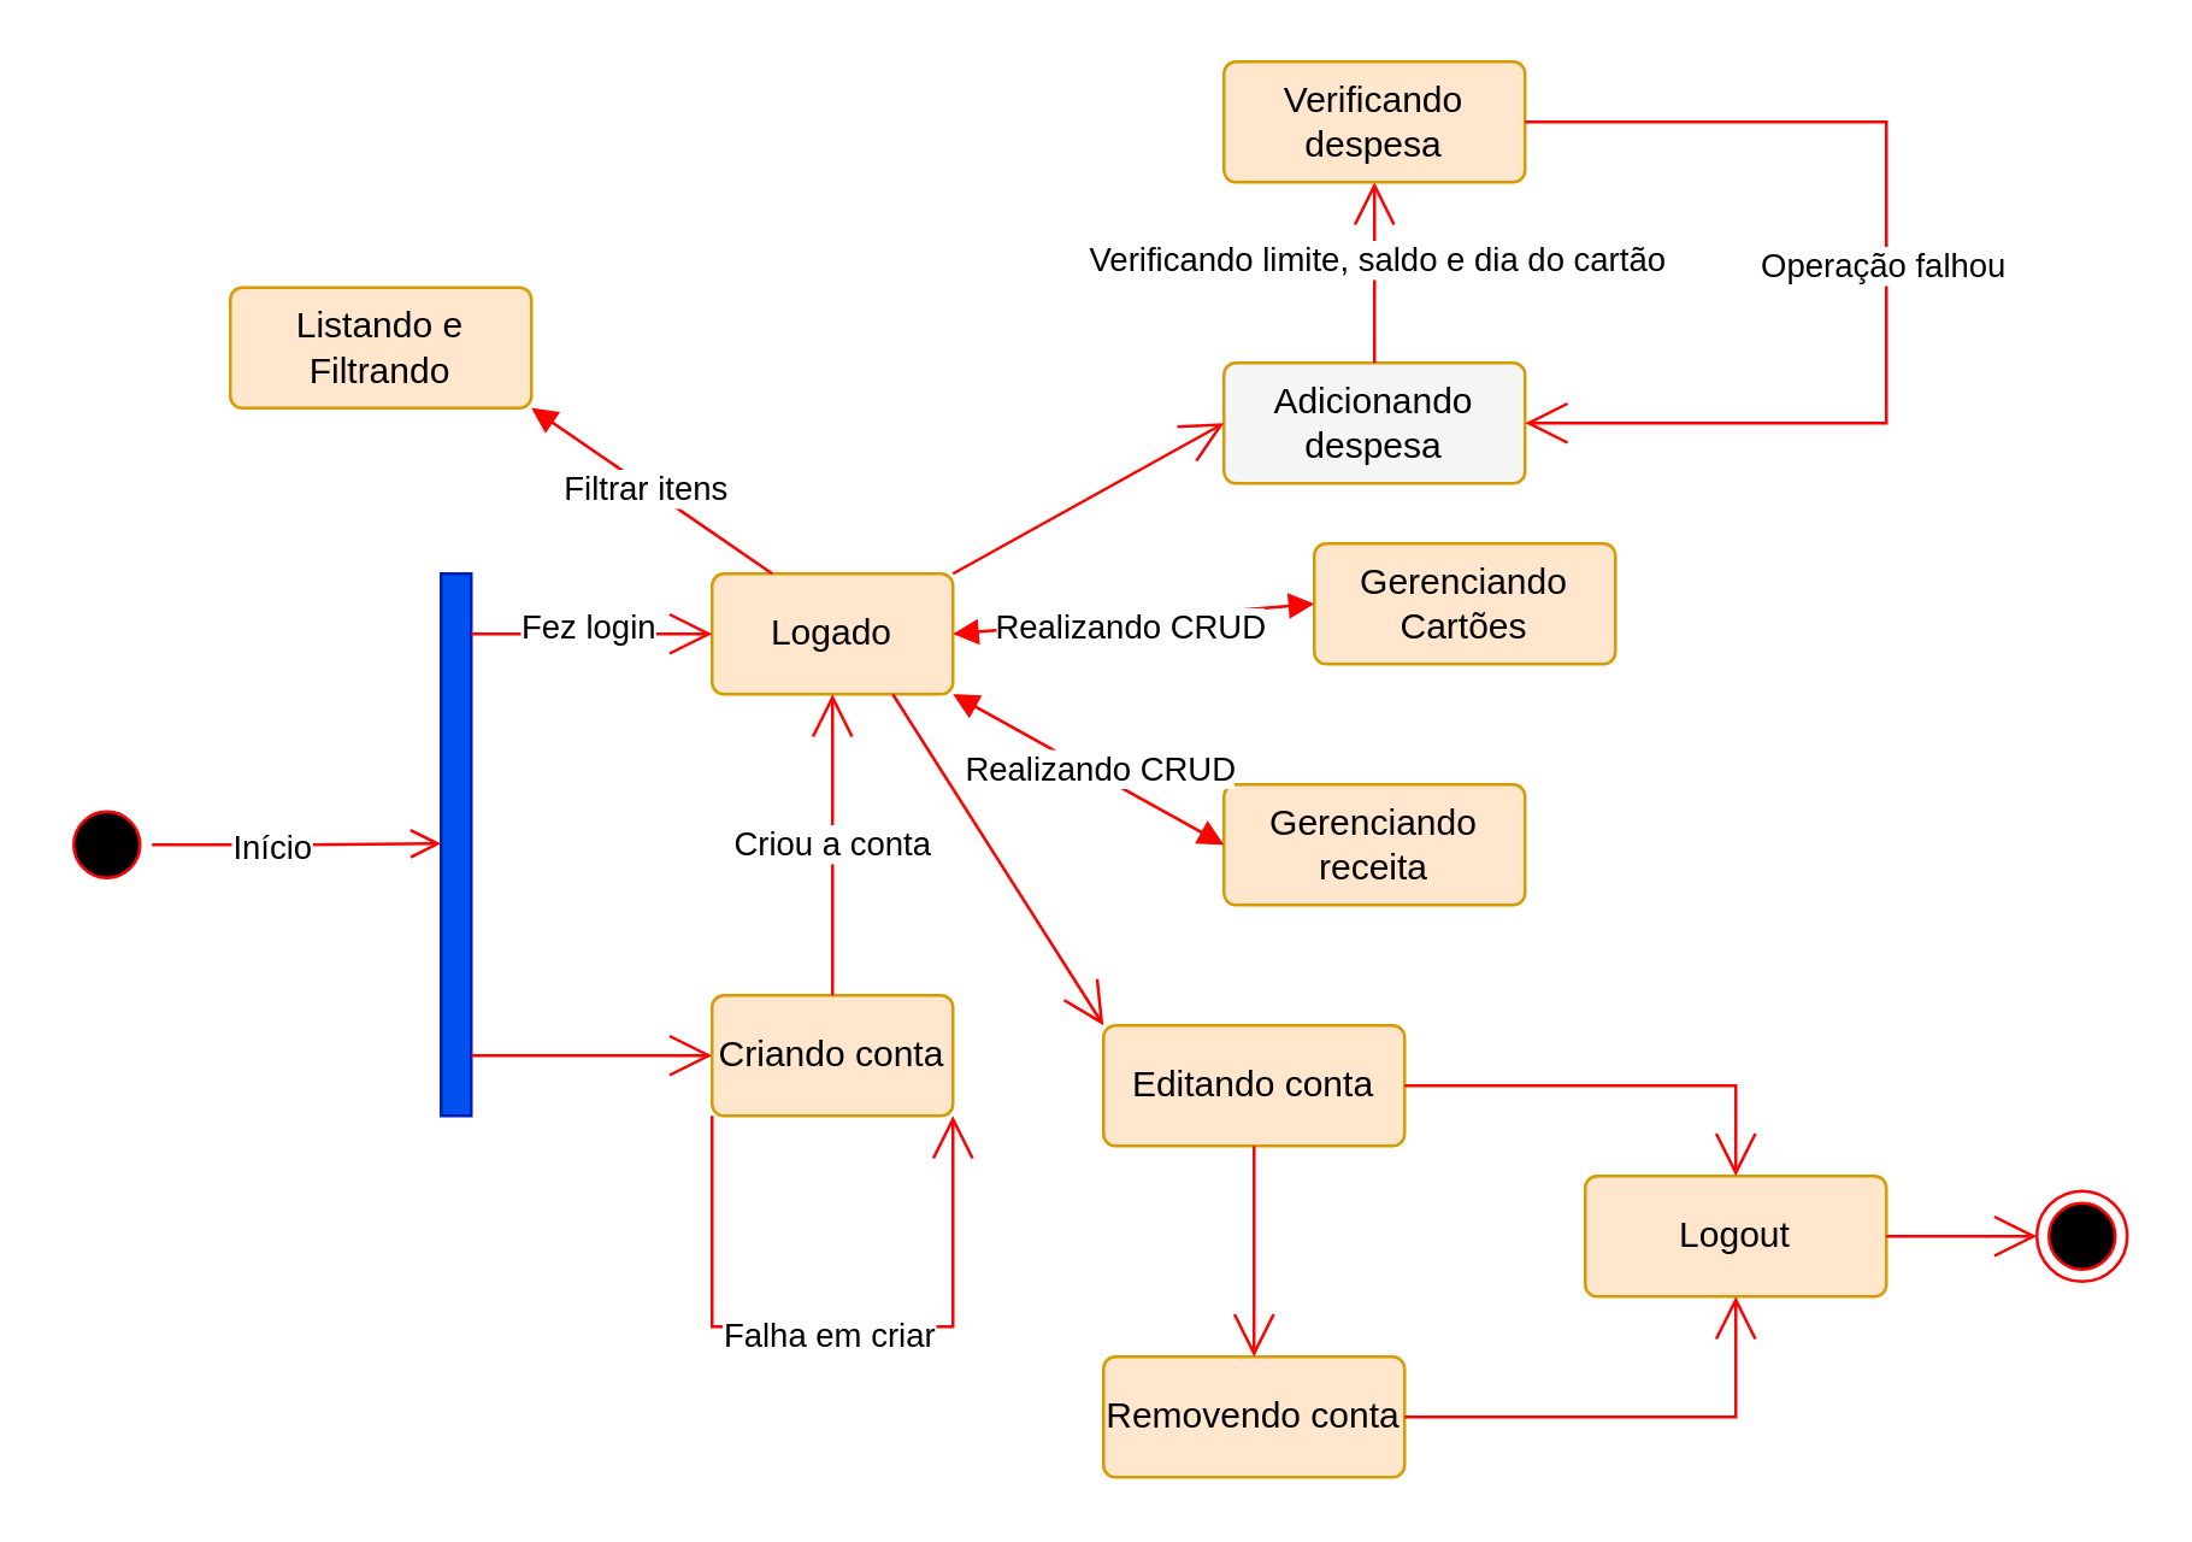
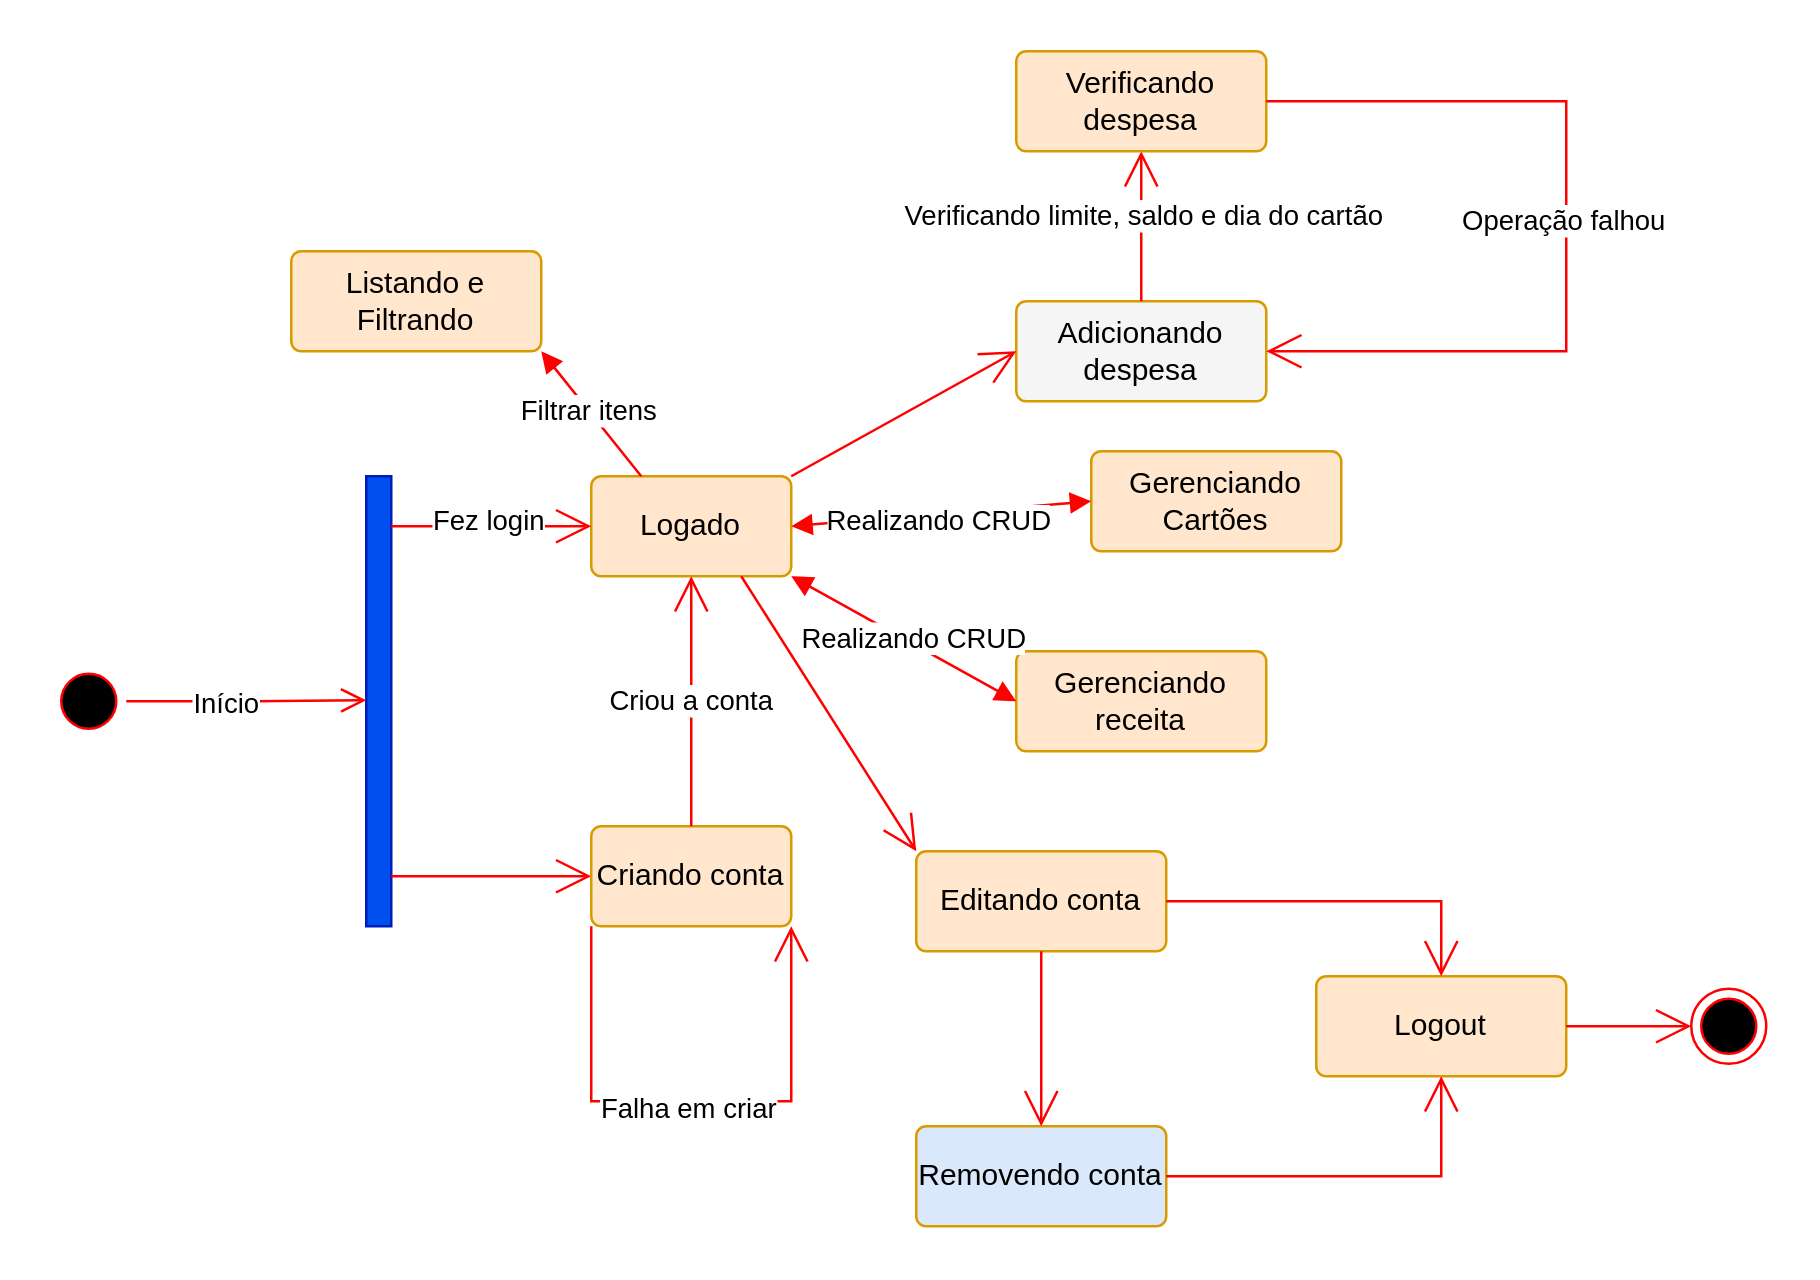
- <mxCell id="22" value="Listando e Filtrando" style="rounded=1;arcSize=10;whiteSpace=wrap;html=1;align=center;fillColor=#ffe6cc;strokeColor=#d79b00;" vertex="1" parent="1"><mxGeometry x="76" y="95" width="100" height="40" as="geometry" /></mxCell>
+ <mxCell id="22" value="Listando e Filtrando" style="rounded=1;arcSize=10;whiteSpace=wrap;html=1;align=center;fillColor=#ffe6cc;strokeColor=#d79b00;" vertex="1" parent="1"><mxGeometry x="116" y="100" width="100" height="40" as="geometry" /></mxCell>
- <mxCell id="33" value="Removendo conta" style="rounded=1;arcSize=10;whiteSpace=wrap;html=1;align=center;fillColor=#ffe6cc;strokeColor=#d79b00;" vertex="1" parent="1"><mxGeometry x="366" y="450" width="100" height="40" as="geometry" /></mxCell>
+ <mxCell id="33" value="Removendo conta" style="rounded=1;arcSize=10;whiteSpace=wrap;html=1;align=center;fillColor=#dae8fc;strokeColor=#d79b00;" vertex="1" parent="1"><mxGeometry x="366" y="450" width="100" height="40" as="geometry" /></mxCell>
